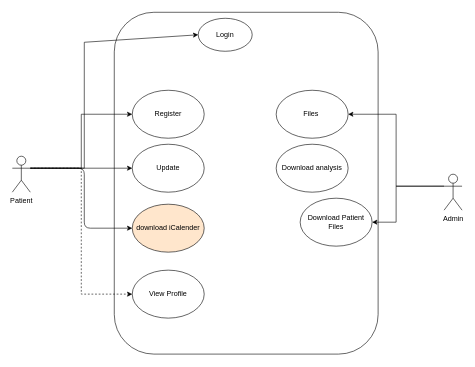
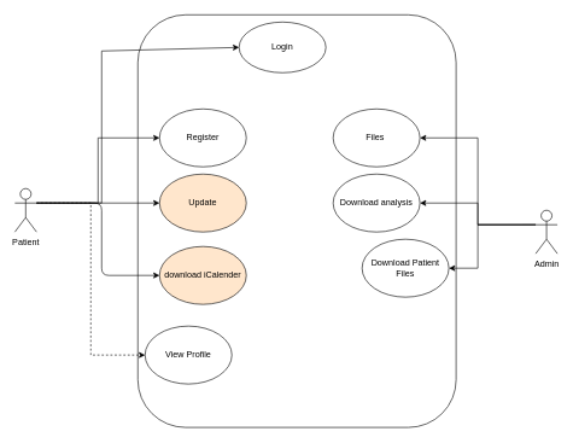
- <mxCell id="3" value="Login" style="ellipse;whiteSpace=wrap;html=1;" parent="1" vertex="1"><mxGeometry x="330" y="30" width="90" height="55" as="geometry" /></mxCell>
+ <mxCell id="3" value="Login" style="ellipse;whiteSpace=wrap;html=1;" parent="1" vertex="1"><mxGeometry x="330" y="30" width="120" height="70" as="geometry" /></mxCell>
- <mxCell id="5" value="Update" style="ellipse;whiteSpace=wrap;html=1;" parent="1" vertex="1"><mxGeometry x="220" y="240" width="120" height="80" as="geometry" /></mxCell>
+ <mxCell id="5" value="Update" style="ellipse;whiteSpace=wrap;html=1;fillColor=#ffe6cc;" parent="1" vertex="1"><mxGeometry x="220" y="240" width="120" height="80" as="geometry" /></mxCell>
+ <mxCell id="17" style="edgeStyle=orthogonalEdgeStyle;rounded=0;orthogonalLoop=1;jettySize=auto;html=1;exitX=0;exitY=0.333;exitDx=0;exitDy=0;exitPerimeter=0;entryX=1;entryY=0.5;entryDx=0;entryDy=0;" parent="1" source="19" target="9" edge="1"><mxGeometry relative="1" as="geometry" /></mxCell>
- <mxCell id="7" value="View Profile" style="ellipse;whiteSpace=wrap;html=1;" parent="1" vertex="1"><mxGeometry x="220" y="450" width="120" height="80" as="geometry" /></mxCell>
+ <mxCell id="7" value="View Profile" style="ellipse;whiteSpace=wrap;html=1;" parent="1" vertex="1"><mxGeometry x="200" y="450" width="120" height="80" as="geometry" /></mxCell>
